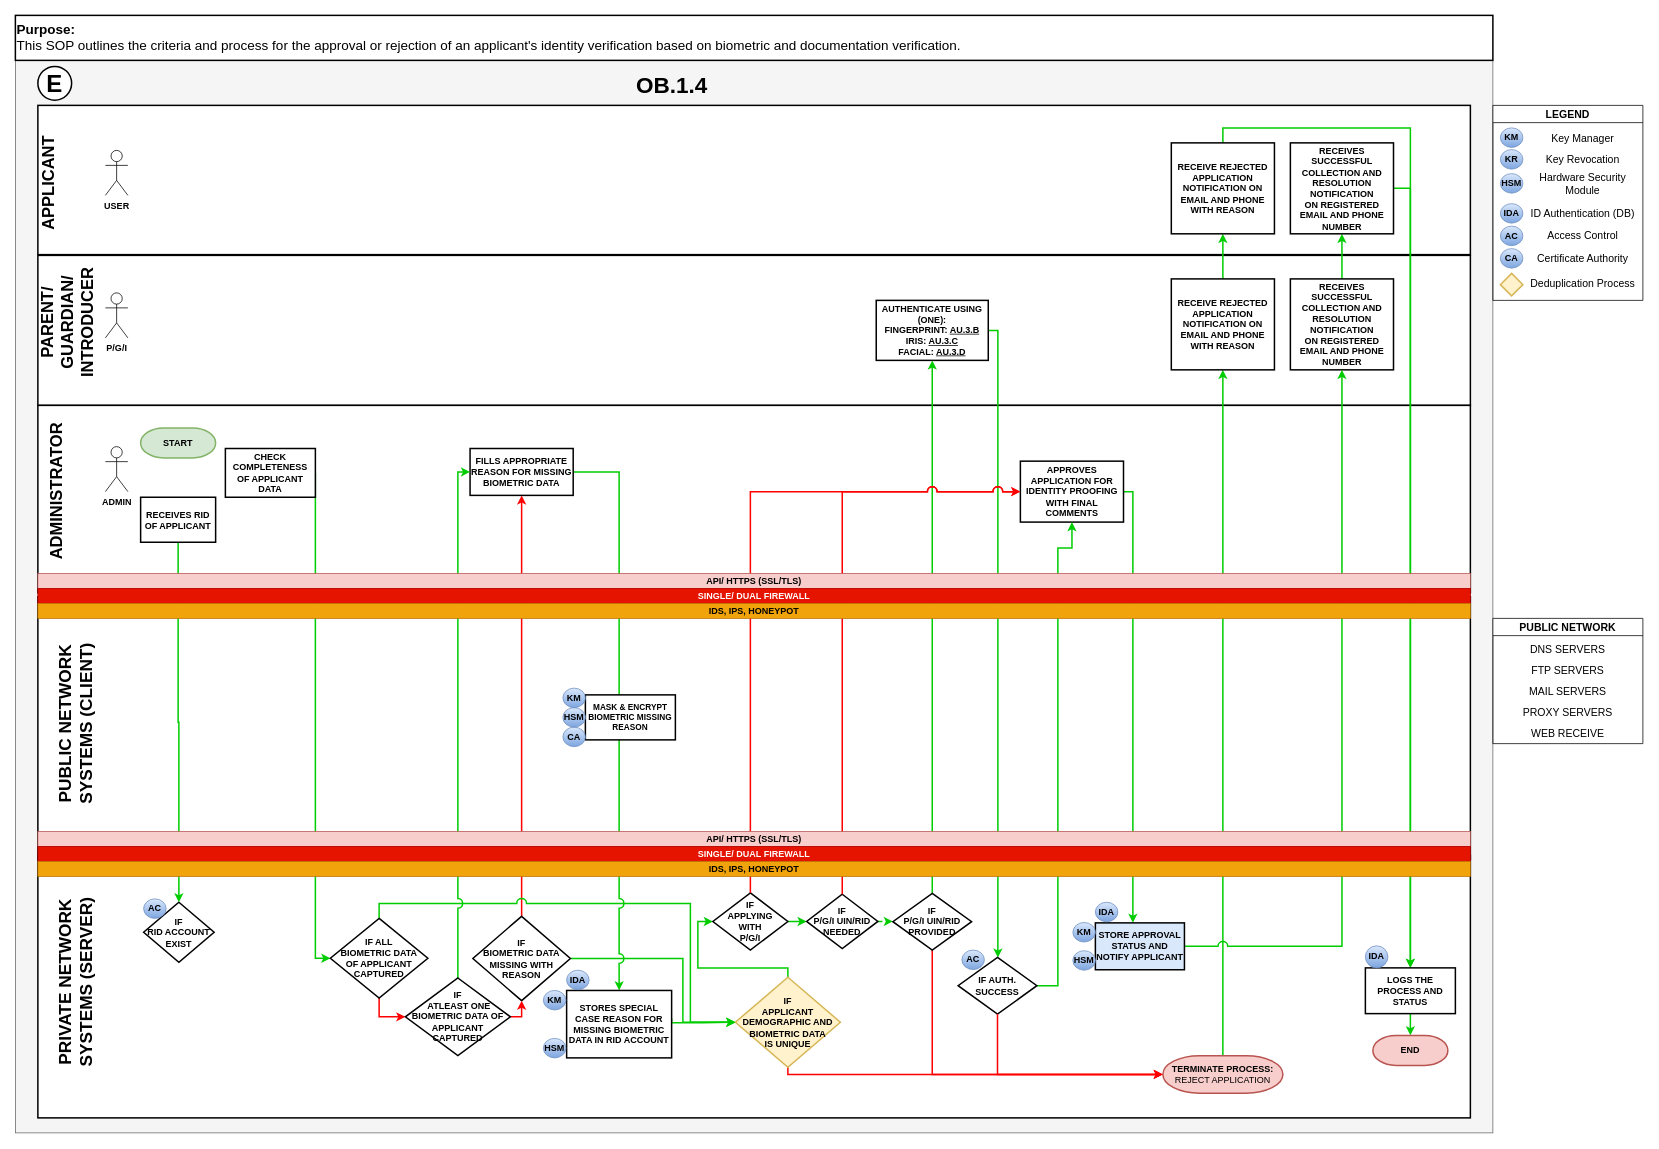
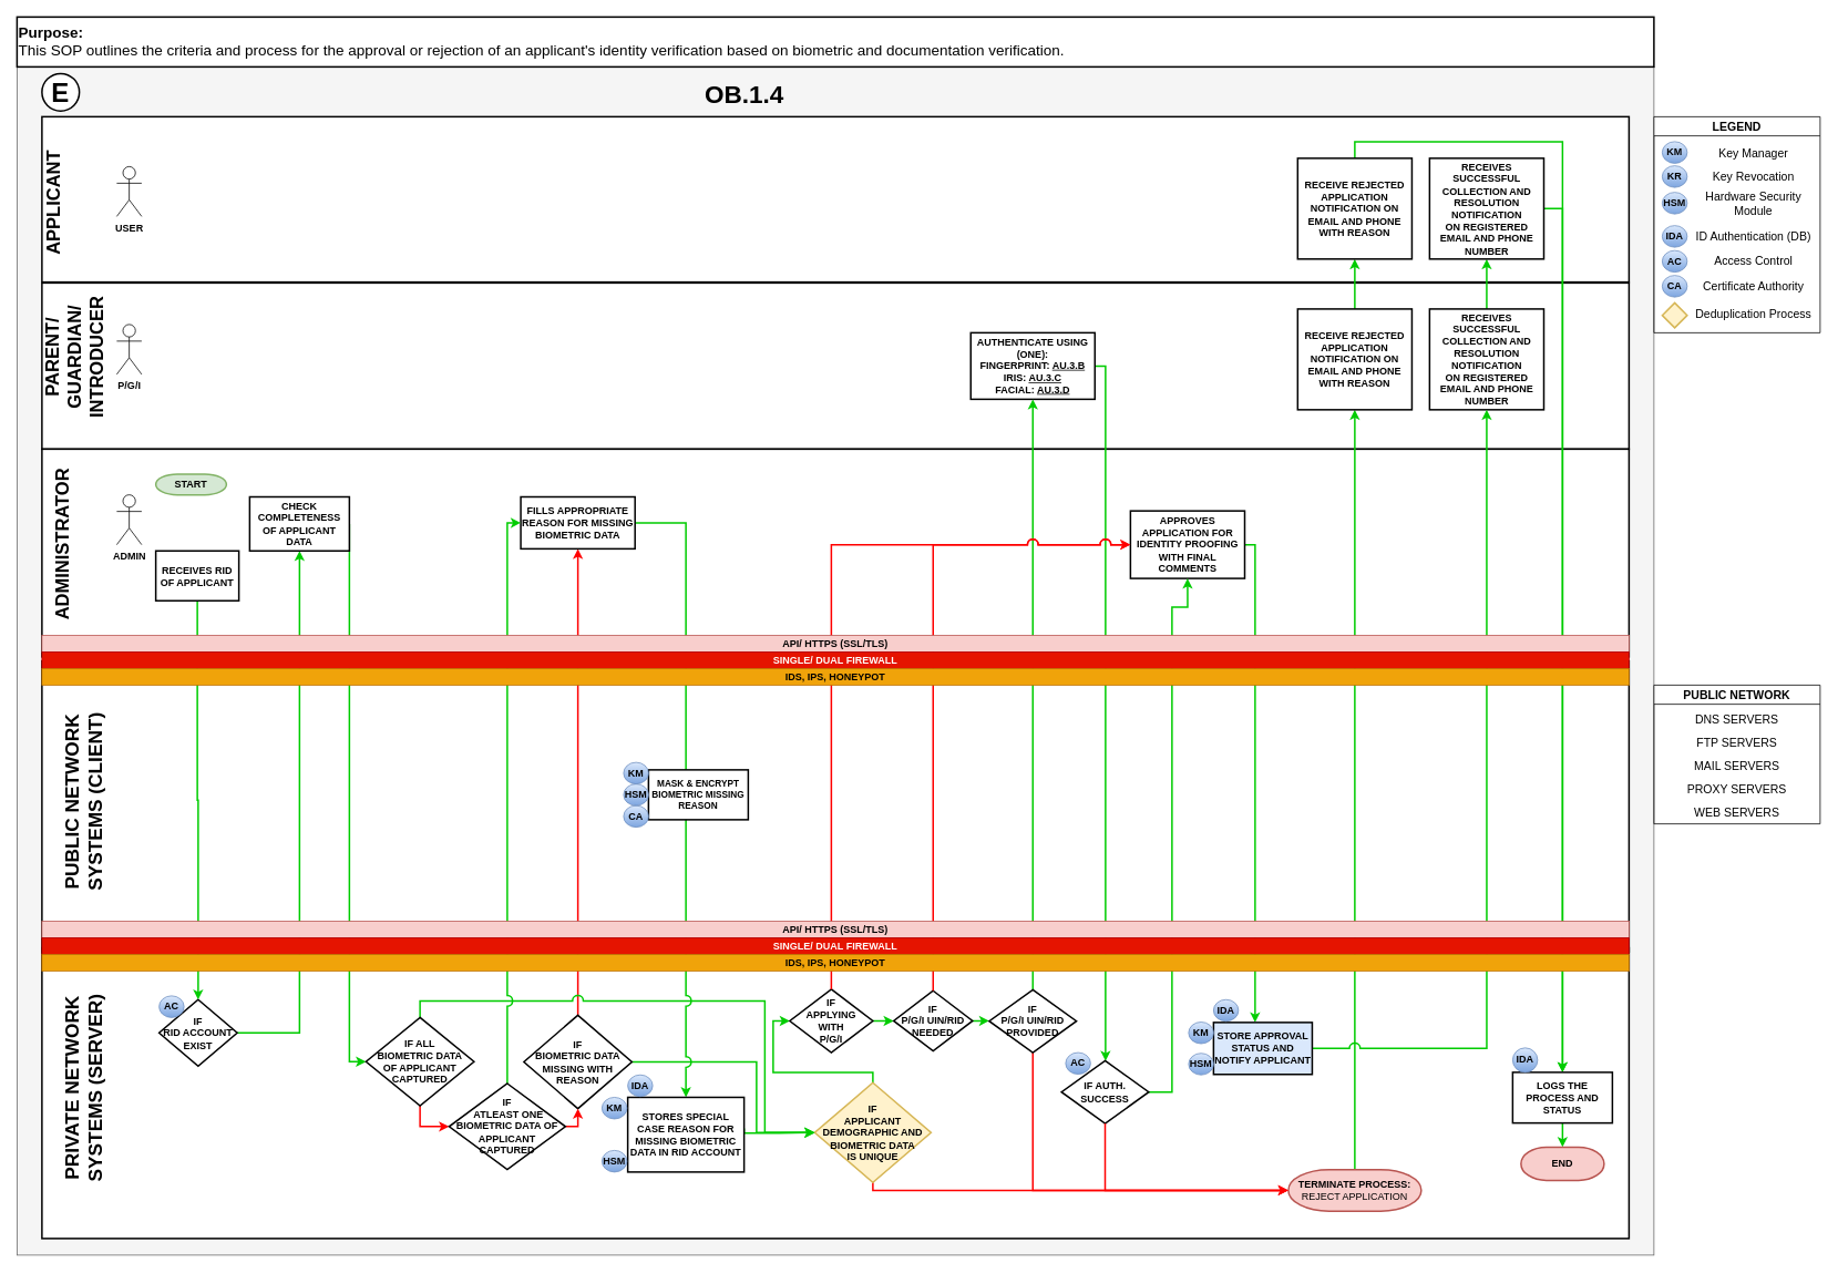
- <mxCell id="39" value="&lt;b&gt;START&lt;/b&gt;" style="strokeWidth=2;html=1;shape=mxgraph.flowchart.terminator;whiteSpace=wrap;fillColor=#d5e8d4;strokeColor=#82b366;" parent="1" vertex="1"><mxGeometry x="187" y="570" width="100" height="40" as="geometry" /></mxCell>
+ <mxCell id="39" value="&lt;b&gt;START&lt;/b&gt;" style="strokeWidth=2;html=1;shape=mxgraph.flowchart.terminator;whiteSpace=wrap;fillColor=#d5e8d4;strokeColor=#82b366;" parent="1" vertex="1"><mxGeometry x="187" y="570" width="85" height="25" as="geometry" /></mxCell>
+ <mxCell id="40" style="edgeStyle=orthogonalEdgeStyle;rounded=0;orthogonalLoop=1;jettySize=auto;html=1;exitX=1;exitY=0.5;exitDx=0;exitDy=0;entryX=0.5;entryY=1;entryDx=0;entryDy=0;strokeColor=#00CC00;fontStyle=1;strokeWidth=2;" parent="1" source="41" target="53" edge="1"><mxGeometry relative="1" as="geometry" /></mxCell>
- <mxCell id="20" value="WEB RECEIVE" style="text;html=1;strokeColor=none;fillColor=none;align=center;verticalAlign=middle;whiteSpace=wrap;rounded=0;fontSize=14;" parent="15" vertex="1"><mxGeometry y="139" width="200" height="28" as="geometry" /></mxCell>
+ <mxCell id="20" value="WEB SERVERS" style="text;html=1;strokeColor=none;fillColor=none;align=center;verticalAlign=middle;whiteSpace=wrap;rounded=0;fontSize=14;" parent="15" vertex="1"><mxGeometry y="139" width="200" height="28" as="geometry" /></mxCell>
- <mxCell id="63" style="edgeStyle=orthogonalEdgeStyle;rounded=0;orthogonalLoop=1;jettySize=auto;html=1;exitX=1;exitY=0.5;exitDx=0;exitDy=0;entryX=0;entryY=0.5;entryDx=0;entryDy=0;strokeColor=#00CC00;fontStyle=1;strokeWidth=2;dashed=1;" parent="1" source="64" target="69" edge="1"><mxGeometry relative="1" as="geometry" /></mxCell>
+ <mxCell id="63" style="edgeStyle=orthogonalEdgeStyle;rounded=0;orthogonalLoop=1;jettySize=auto;html=1;exitX=1;exitY=0.5;exitDx=0;exitDy=0;entryX=0;entryY=0.5;entryDx=0;entryDy=0;strokeColor=#00CC00;fontStyle=1;strokeWidth=2;" parent="1" source="64" target="69" edge="1"><mxGeometry relative="1" as="geometry" /></mxCell>
